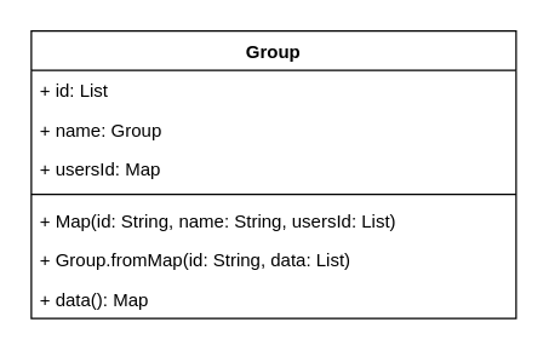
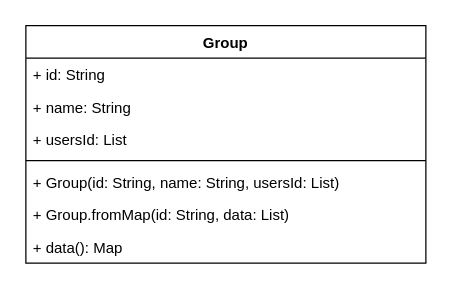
- <mxCell id="3" value="+ id: List" style="text;strokeColor=none;fillColor=none;align=left;verticalAlign=top;spacingLeft=4;spacingRight=4;overflow=hidden;rotatable=0;points=[[0,0.5],[1,0.5]];portConstraint=eastwest;" vertex="1" parent="2"><mxGeometry y="26" width="320" height="26" as="geometry" /></mxCell>
+ <mxCell id="3" value="+ id: String" style="text;strokeColor=none;fillColor=none;align=left;verticalAlign=top;spacingLeft=4;spacingRight=4;overflow=hidden;rotatable=0;points=[[0,0.5],[1,0.5]];portConstraint=eastwest;" vertex="1" parent="2"><mxGeometry y="26" width="320" height="26" as="geometry" /></mxCell>
- <mxCell id="4" value="+ name: Group" style="text;strokeColor=none;fillColor=none;align=left;verticalAlign=top;spacingLeft=4;spacingRight=4;overflow=hidden;rotatable=0;points=[[0,0.5],[1,0.5]];portConstraint=eastwest;" vertex="1" parent="2"><mxGeometry y="52" width="320" height="26" as="geometry" /></mxCell>
+ <mxCell id="4" value="+ name: String" style="text;strokeColor=none;fillColor=none;align=left;verticalAlign=top;spacingLeft=4;spacingRight=4;overflow=hidden;rotatable=0;points=[[0,0.5],[1,0.5]];portConstraint=eastwest;" vertex="1" parent="2"><mxGeometry y="52" width="320" height="26" as="geometry" /></mxCell>
- <mxCell id="5" value="+ usersId: Map" style="text;strokeColor=none;fillColor=none;align=left;verticalAlign=top;spacingLeft=4;spacingRight=4;overflow=hidden;rotatable=0;points=[[0,0.5],[1,0.5]];portConstraint=eastwest;" vertex="1" parent="2"><mxGeometry y="78" width="320" height="26" as="geometry" /></mxCell>
+ <mxCell id="5" value="+ usersId: List" style="text;strokeColor=none;fillColor=none;align=left;verticalAlign=top;spacingLeft=4;spacingRight=4;overflow=hidden;rotatable=0;points=[[0,0.5],[1,0.5]];portConstraint=eastwest;" vertex="1" parent="2"><mxGeometry y="78" width="320" height="26" as="geometry" /></mxCell>
- <mxCell id="7" value="+ Map(id: String, name: String, usersId: List)" style="text;strokeColor=none;fillColor=none;align=left;verticalAlign=top;spacingLeft=4;spacingRight=4;overflow=hidden;rotatable=0;points=[[0,0.5],[1,0.5]];portConstraint=eastwest;" vertex="1" parent="2"><mxGeometry y="112" width="320" height="26" as="geometry" /></mxCell>
+ <mxCell id="7" value="+ Group(id: String, name: String, usersId: List)" style="text;strokeColor=none;fillColor=none;align=left;verticalAlign=top;spacingLeft=4;spacingRight=4;overflow=hidden;rotatable=0;points=[[0,0.5],[1,0.5]];portConstraint=eastwest;" vertex="1" parent="2"><mxGeometry y="112" width="320" height="26" as="geometry" /></mxCell>
